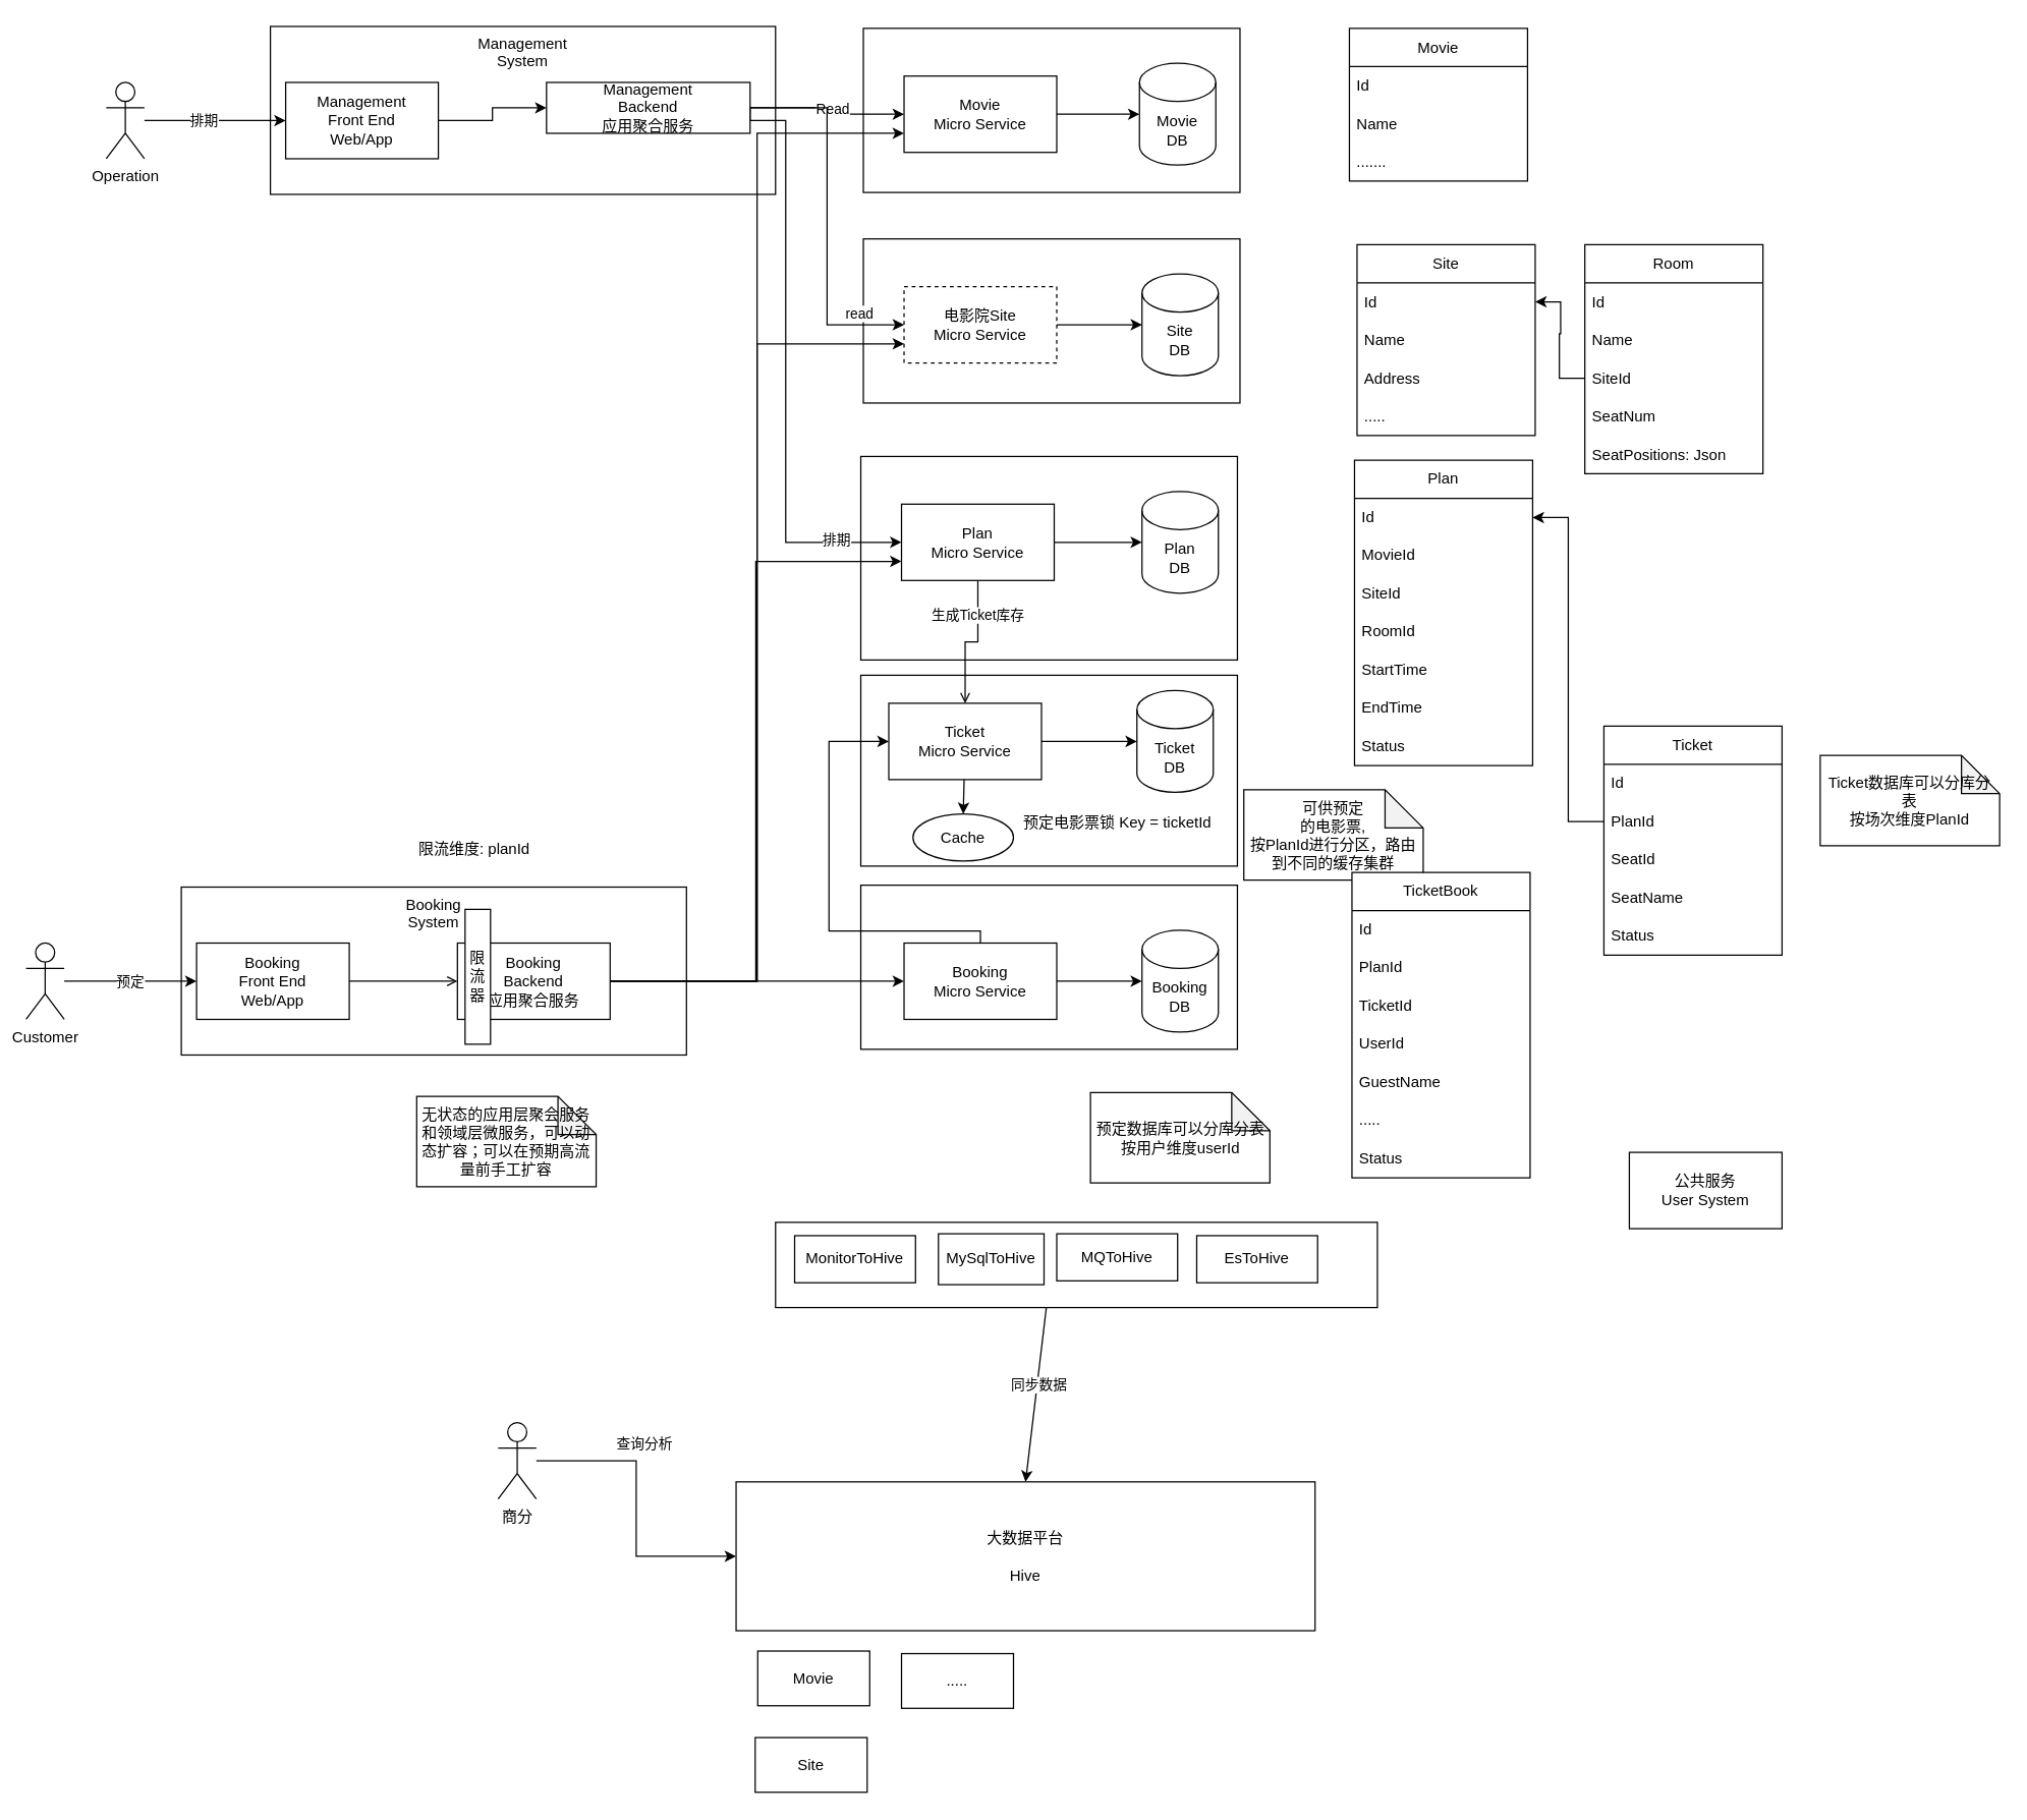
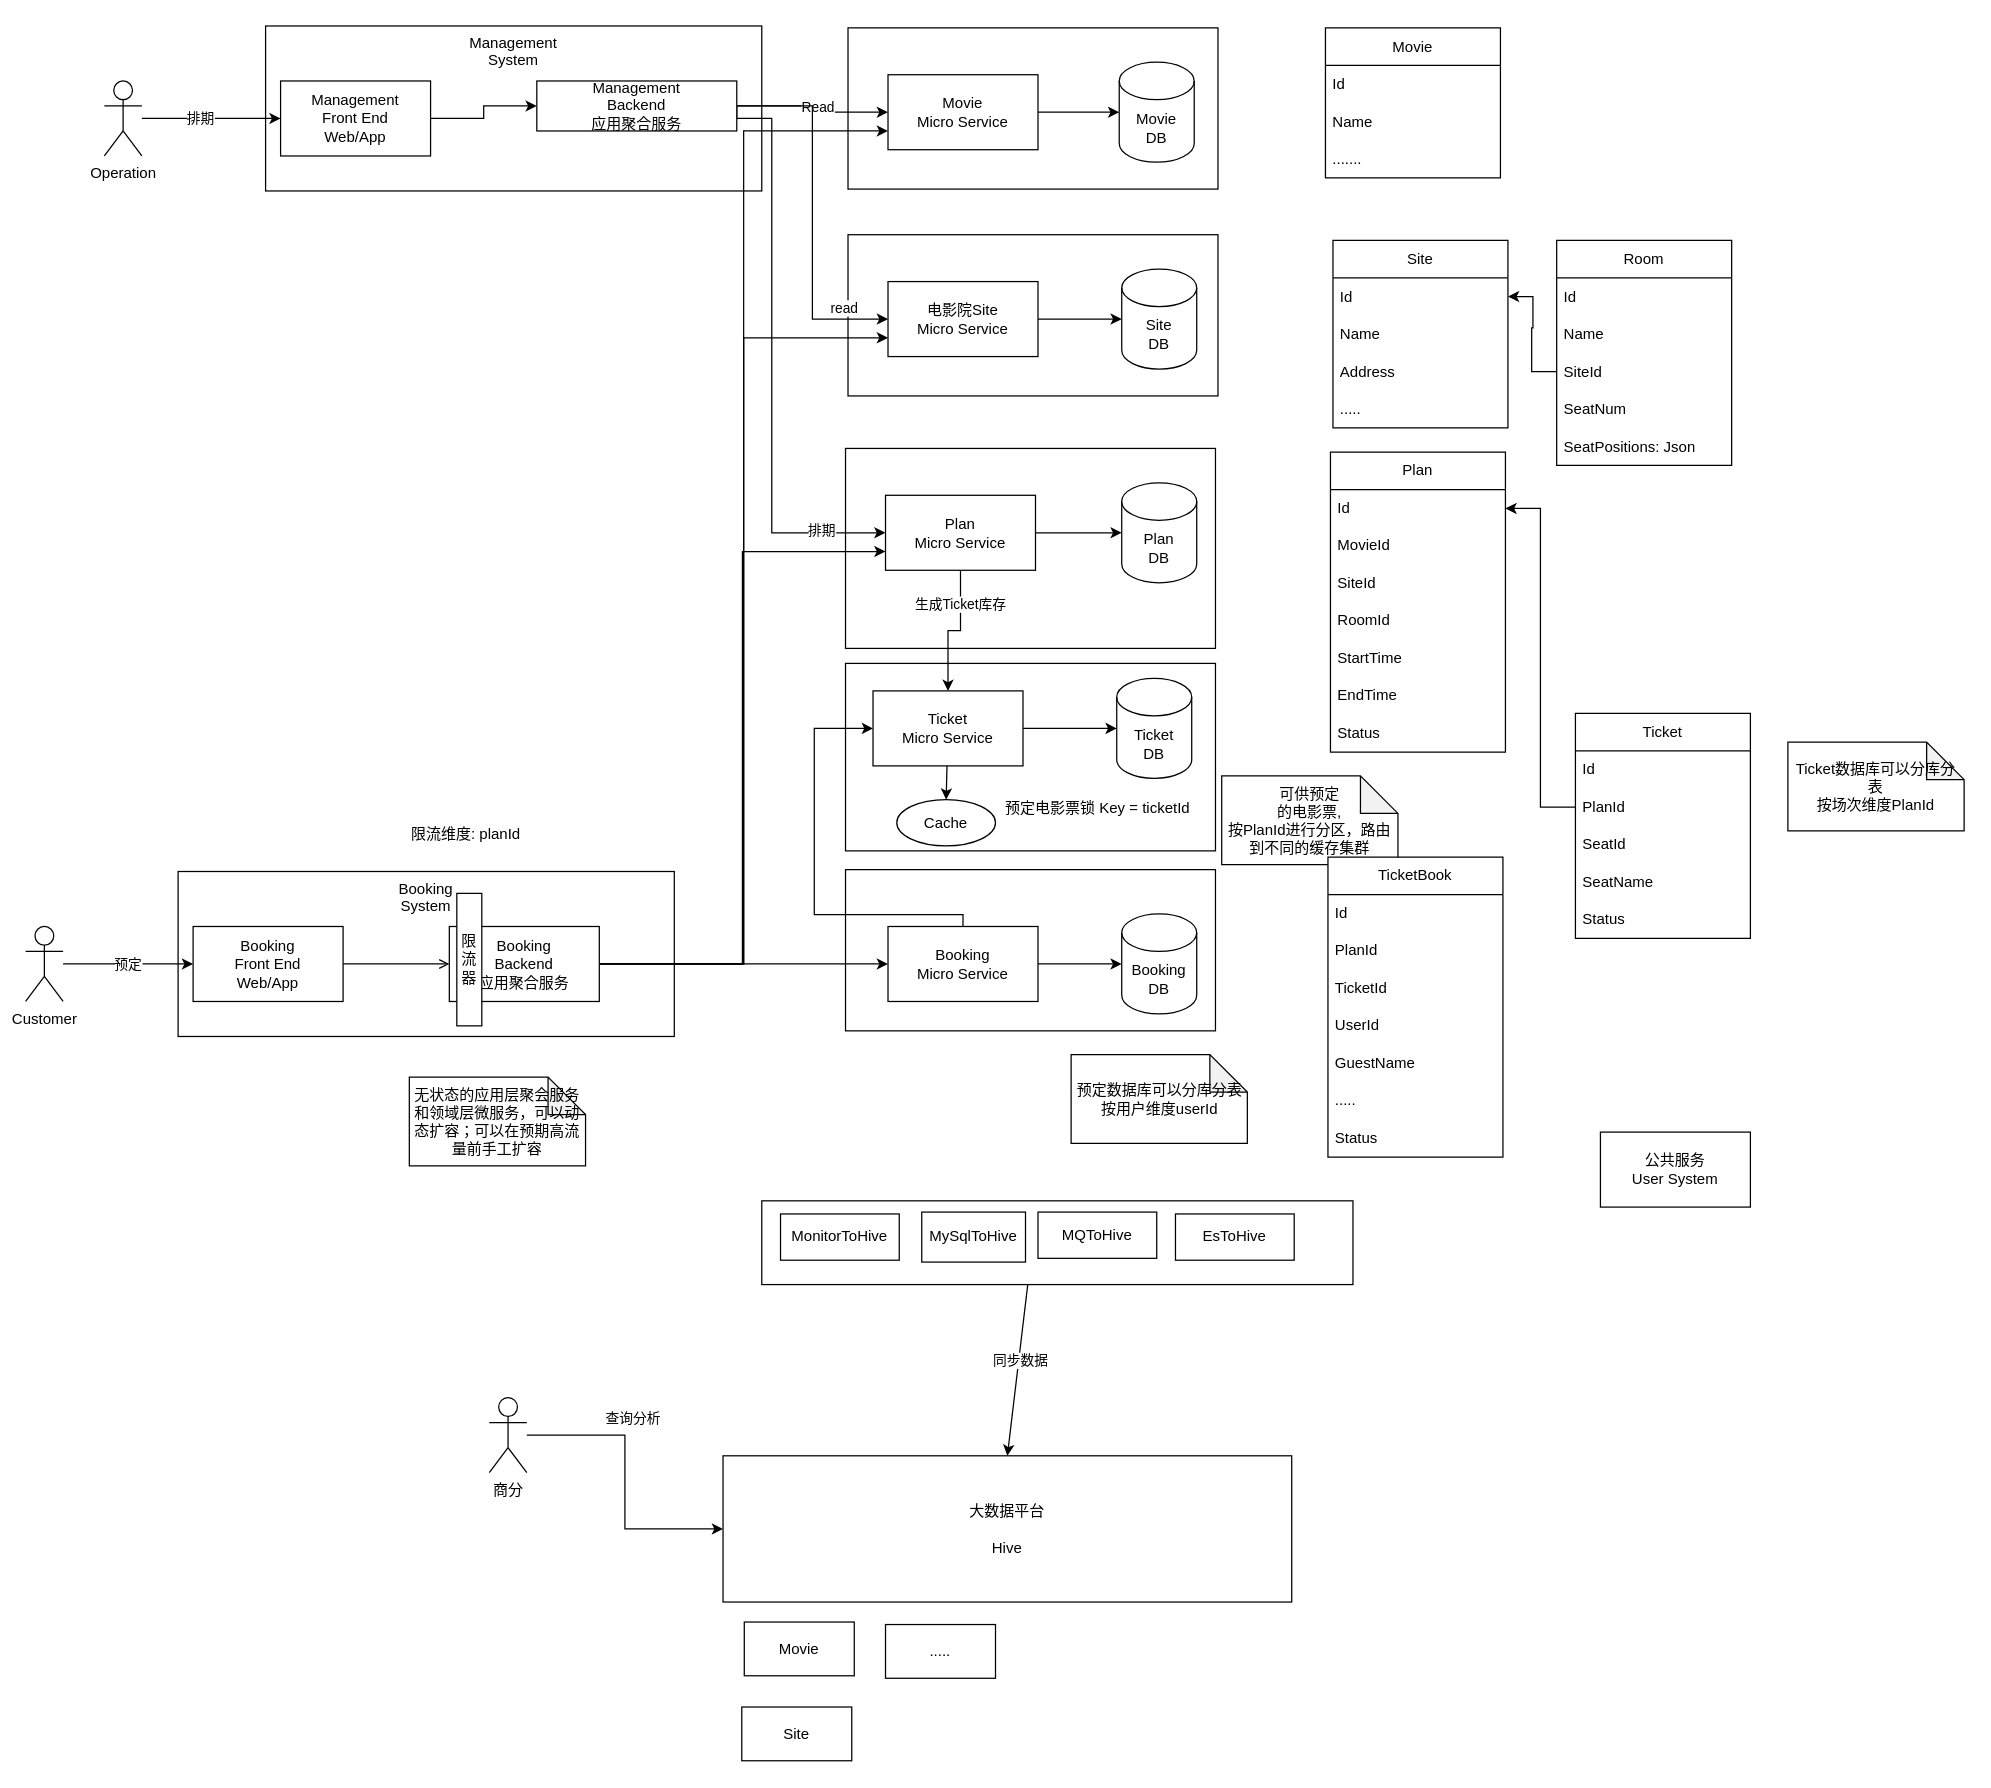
- <mxCell id="25" value="电影院Site&lt;br&gt;Micro Service" style="rounded=0;whiteSpace=wrap;html=1;dashed=1;" vertex="1" parent="1"><mxGeometry x="710" y="224.5" width="120" height="60" as="geometry" /></mxCell>
+ <mxCell id="25" value="电影院Site&lt;br&gt;Micro Service" style="rounded=0;whiteSpace=wrap;html=1;" vertex="1" parent="1"><mxGeometry x="710" y="224.5" width="120" height="60" as="geometry" /></mxCell>
- <mxCell id="28" style="edgeStyle=orthogonalEdgeStyle;rounded=0;orthogonalLoop=1;jettySize=auto;html=1;endArrow=open;" edge="1" parent="1" source="30" target="99"><mxGeometry relative="1" as="geometry" /></mxCell>
+ <mxCell id="28" style="edgeStyle=orthogonalEdgeStyle;rounded=0;orthogonalLoop=1;jettySize=auto;html=1;" edge="1" parent="1" source="30" target="99"><mxGeometry relative="1" as="geometry" /></mxCell>
- <mxCell id="96" value="预定数据库可以分库分表&lt;br&gt;按用户维度userId" style="shape=note;whiteSpace=wrap;html=1;backgroundOutline=1;darkOpacity=0.05;" vertex="1" parent="1"><mxGeometry x="856.5" y="858" width="141" height="71" as="geometry" /></mxCell>
+ <mxCell id="96" value="预定数据库可以分库分表&lt;br&gt;按用户维度userId" style="shape=note;whiteSpace=wrap;html=1;backgroundOutline=1;darkOpacity=0.05;" vertex="1" parent="1"><mxGeometry x="856.5" y="843" width="141" height="71" as="geometry" /></mxCell>
